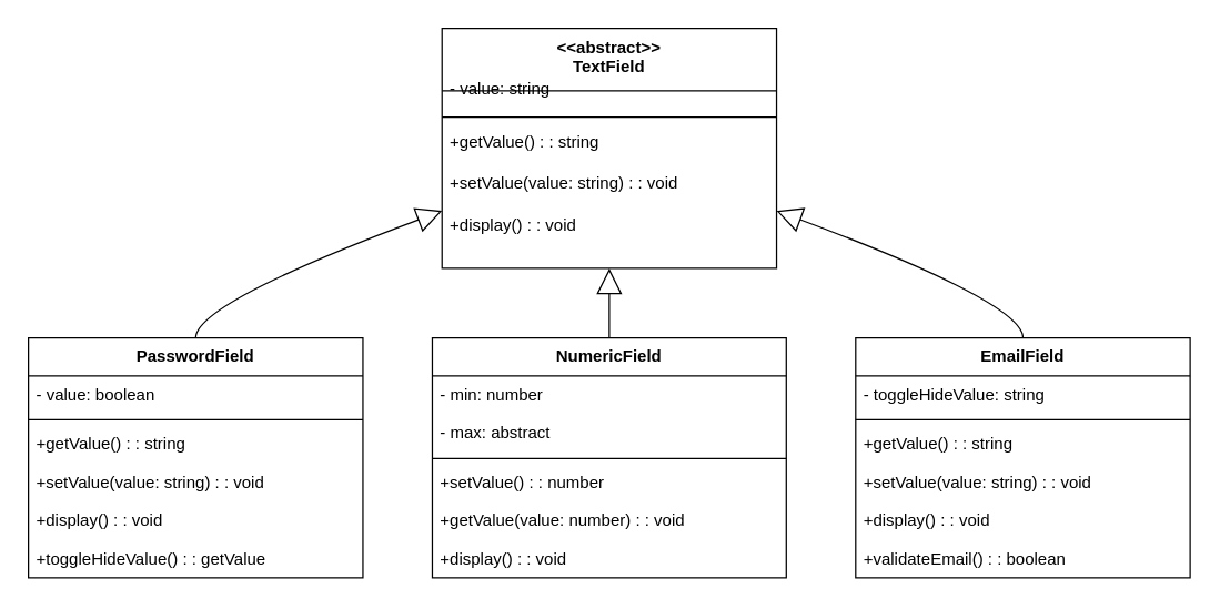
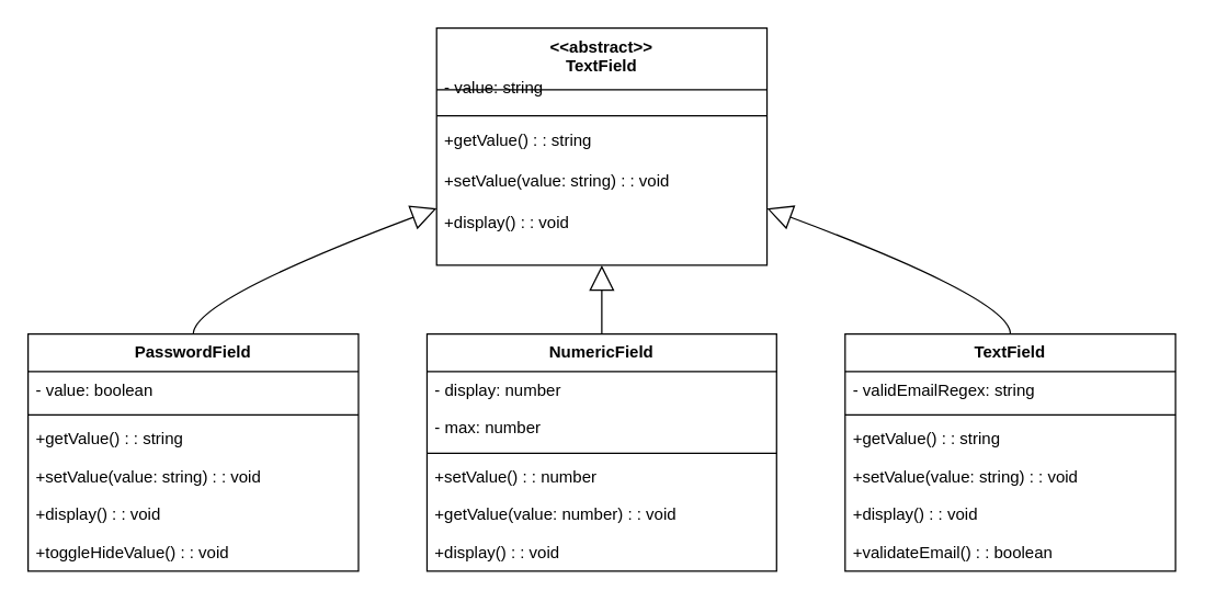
- <mxCell id="22" value="EmailField" style="swimlane;fontStyle=1;align=center;verticalAlign=top;childLayout=stackLayout;horizontal=1;startSize=27.5;horizontalStack=0;resizeParent=1;resizeParentMax=0;resizeLast=0;collapsible=0;marginBottom=0;" vertex="1" parent="1"><mxGeometry x="616" y="243" width="241" height="173" as="geometry" /></mxCell>
+ <mxCell id="22" value="TextField" style="swimlane;fontStyle=1;align=center;verticalAlign=top;childLayout=stackLayout;horizontal=1;startSize=27.5;horizontalStack=0;resizeParent=1;resizeParentMax=0;resizeLast=0;collapsible=0;marginBottom=0;" vertex="1" parent="1"><mxGeometry x="616" y="243" width="241" height="173" as="geometry" /></mxCell>
- <mxCell id="16" value="- min: number" style="text;strokeColor=none;fillColor=none;align=left;verticalAlign=top;spacingLeft=4;spacingRight=4;overflow=hidden;rotatable=0;points=[[0,0.5],[1,0.5]];portConstraint=eastwest;" vertex="1" parent="15"><mxGeometry y="28" width="255" height="28" as="geometry" /></mxCell>
+ <mxCell id="16" value="- display: number" style="text;strokeColor=none;fillColor=none;align=left;verticalAlign=top;spacingLeft=4;spacingRight=4;overflow=hidden;rotatable=0;points=[[0,0.5],[1,0.5]];portConstraint=eastwest;" vertex="1" parent="15"><mxGeometry y="28" width="255" height="28" as="geometry" /></mxCell>
- <mxCell id="23" value="- toggleHideValue: string" style="text;strokeColor=none;fillColor=none;align=left;verticalAlign=top;spacingLeft=4;spacingRight=4;overflow=hidden;rotatable=0;points=[[0,0.5],[1,0.5]];portConstraint=eastwest;" vertex="1" parent="22"><mxGeometry y="28" width="241" height="28" as="geometry" /></mxCell>
+ <mxCell id="23" value="- validEmailRegex: string" style="text;strokeColor=none;fillColor=none;align=left;verticalAlign=top;spacingLeft=4;spacingRight=4;overflow=hidden;rotatable=0;points=[[0,0.5],[1,0.5]];portConstraint=eastwest;" vertex="1" parent="22"><mxGeometry y="28" width="241" height="28" as="geometry" /></mxCell>
- <mxCell id="17" value="- max: abstract" style="text;strokeColor=none;fillColor=none;align=left;verticalAlign=top;spacingLeft=4;spacingRight=4;overflow=hidden;rotatable=0;points=[[0,0.5],[1,0.5]];portConstraint=eastwest;" vertex="1" parent="15"><mxGeometry y="55" width="255" height="28" as="geometry" /></mxCell>
+ <mxCell id="17" value="- max: number" style="text;strokeColor=none;fillColor=none;align=left;verticalAlign=top;spacingLeft=4;spacingRight=4;overflow=hidden;rotatable=0;points=[[0,0.5],[1,0.5]];portConstraint=eastwest;" vertex="1" parent="15"><mxGeometry y="55" width="255" height="28" as="geometry" /></mxCell>
- <mxCell id="14" value="+toggleHideValue() : : getValue" style="text;strokeColor=none;fillColor=none;align=left;verticalAlign=top;spacingLeft=4;spacingRight=4;overflow=hidden;rotatable=0;points=[[0,0.5],[1,0.5]];portConstraint=eastwest;" vertex="1" parent="8"><mxGeometry y="146" width="241" height="28" as="geometry" /></mxCell>
+ <mxCell id="14" value="+toggleHideValue() : : void" style="text;strokeColor=none;fillColor=none;align=left;verticalAlign=top;spacingLeft=4;spacingRight=4;overflow=hidden;rotatable=0;points=[[0,0.5],[1,0.5]];portConstraint=eastwest;" vertex="1" parent="8"><mxGeometry y="146" width="241" height="28" as="geometry" /></mxCell>
